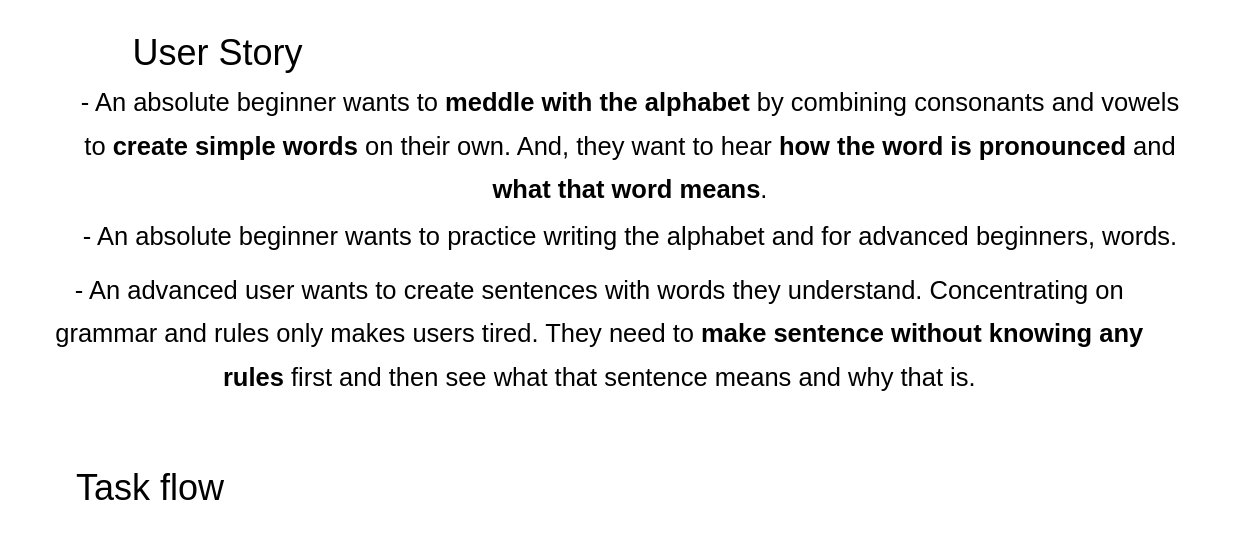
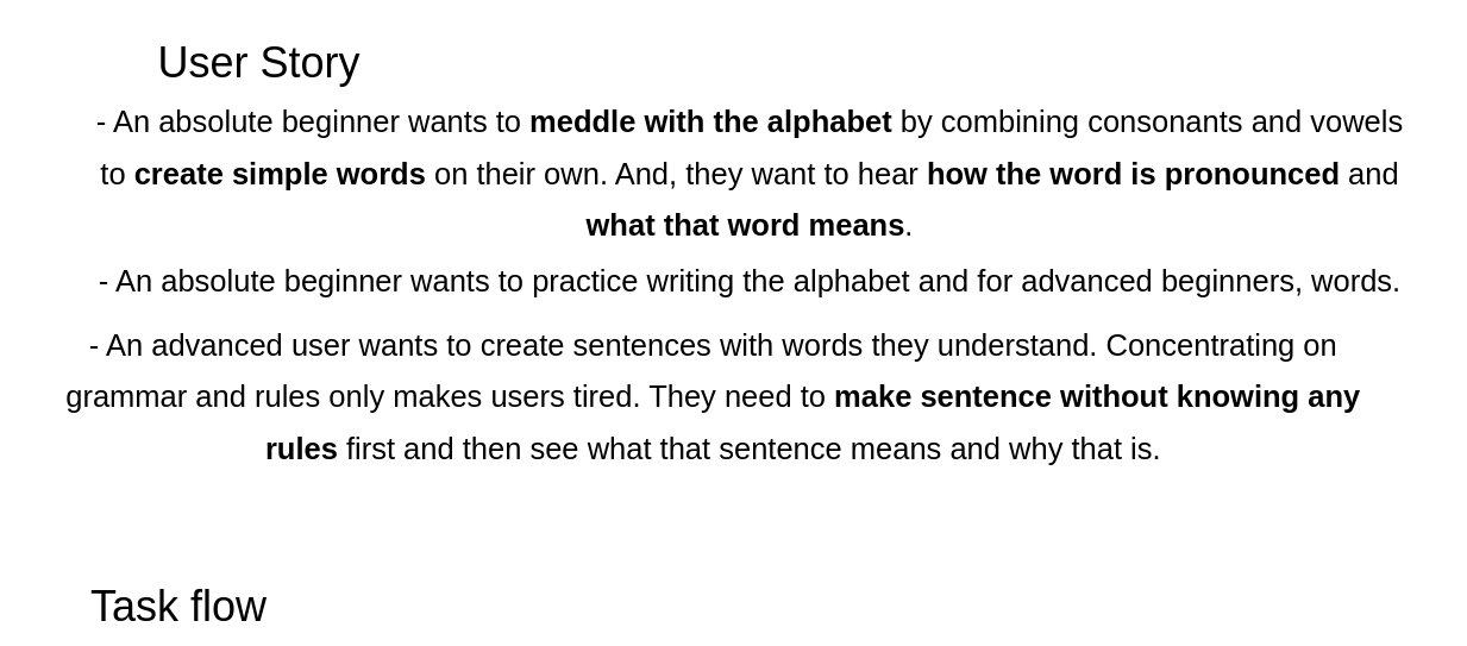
- <mxCell id="6" value="Task flow" style="text;html=1;strokeColor=none;fillColor=none;align=center;verticalAlign=middle;whiteSpace=wrap;rounded=0;fontSize=24;" vertex="1" parent="1"><mxGeometry x="30" y="310" width="140" height="30" as="geometry" /></mxCell>
+ <mxCell id="6" value="Task flow" style="text;html=1;strokeColor=none;fillColor=none;align=center;verticalAlign=middle;whiteSpace=wrap;rounded=0;fontSize=24;" vertex="1" parent="1"><mxGeometry x="30" y="325" width="140" height="30" as="geometry" /></mxCell>
